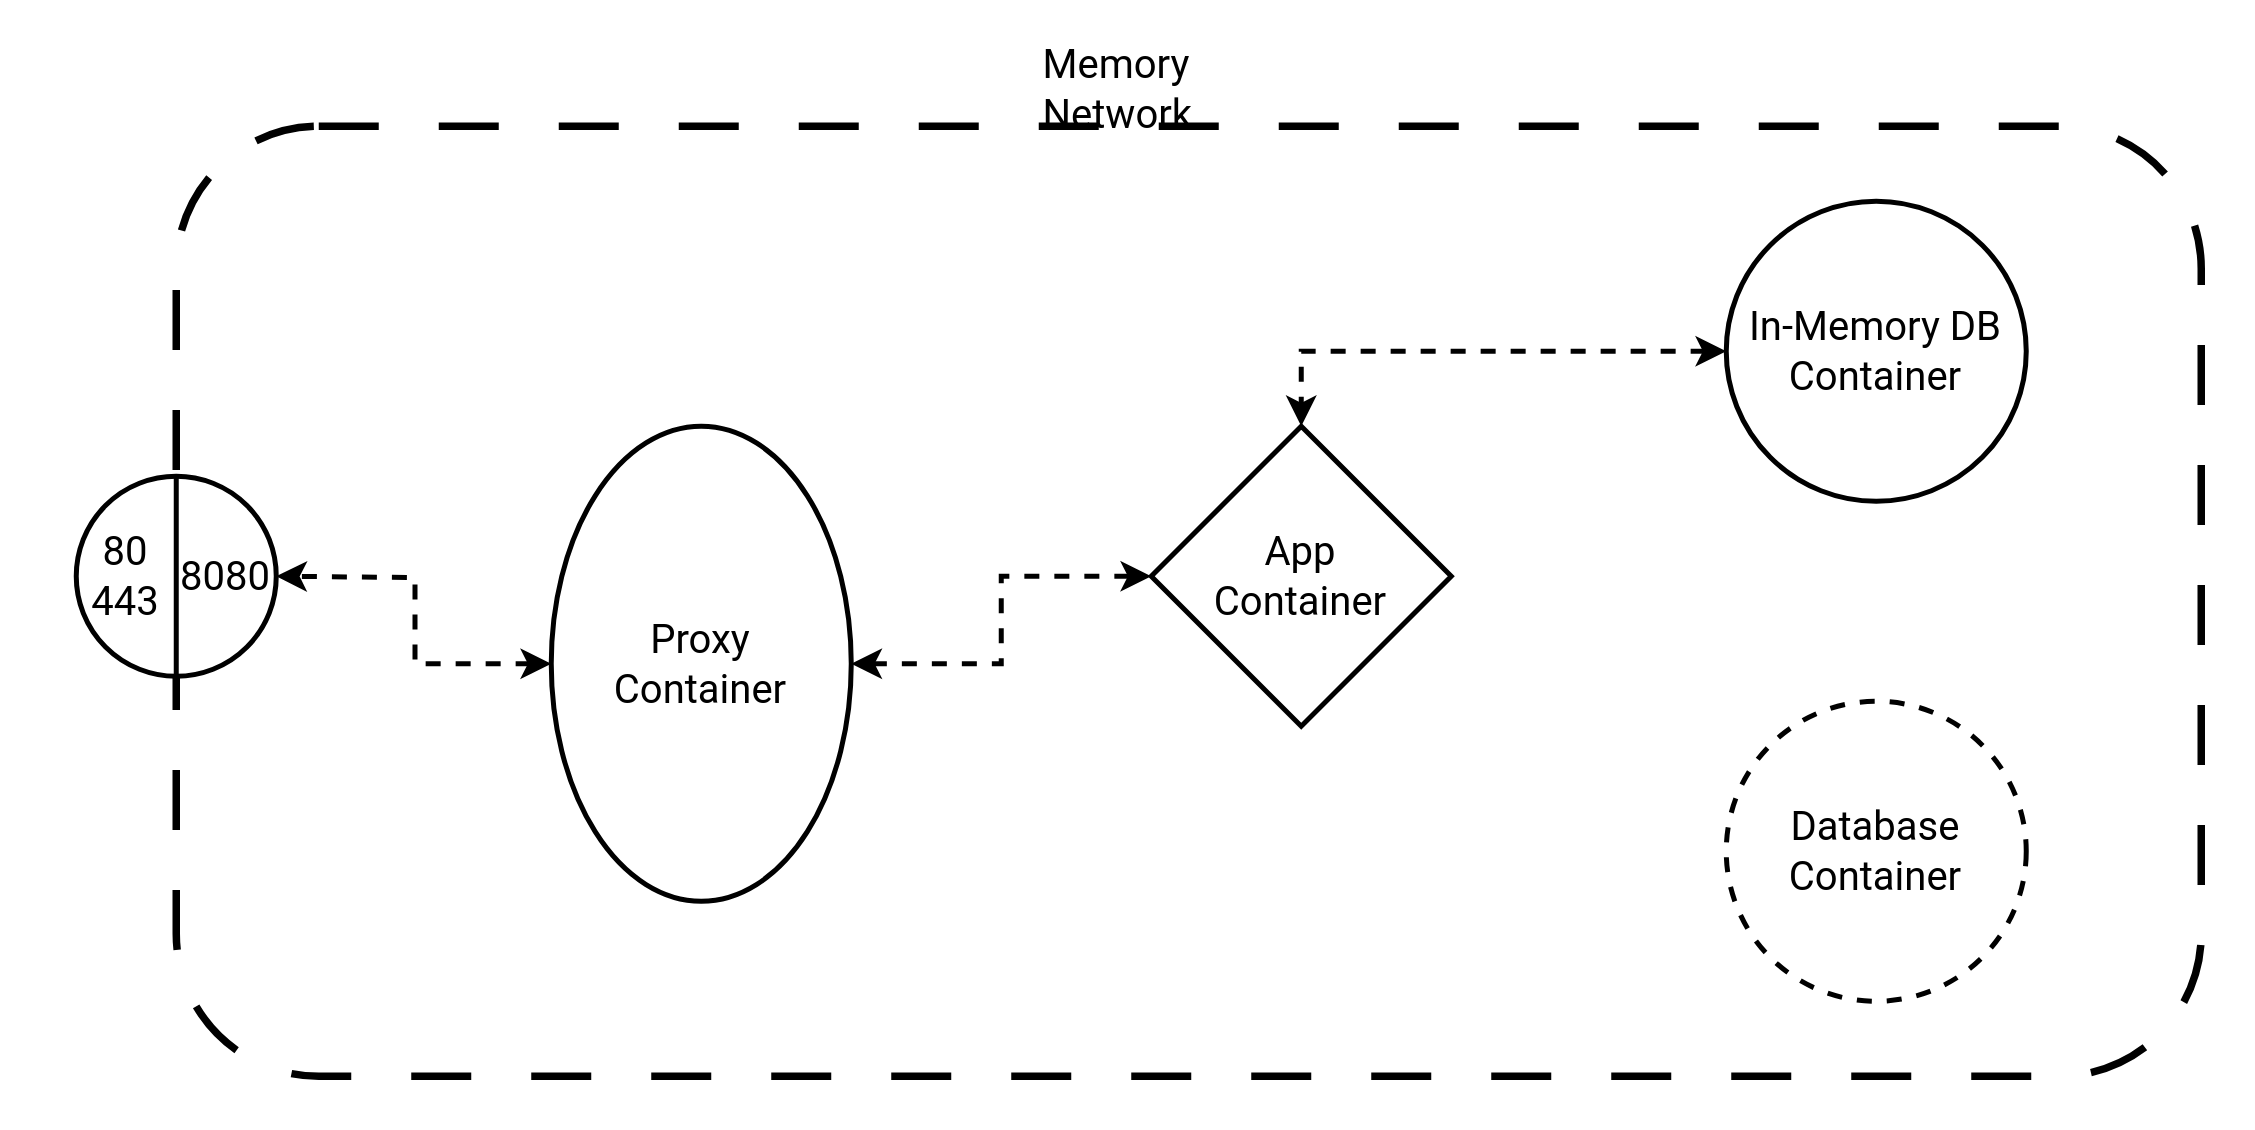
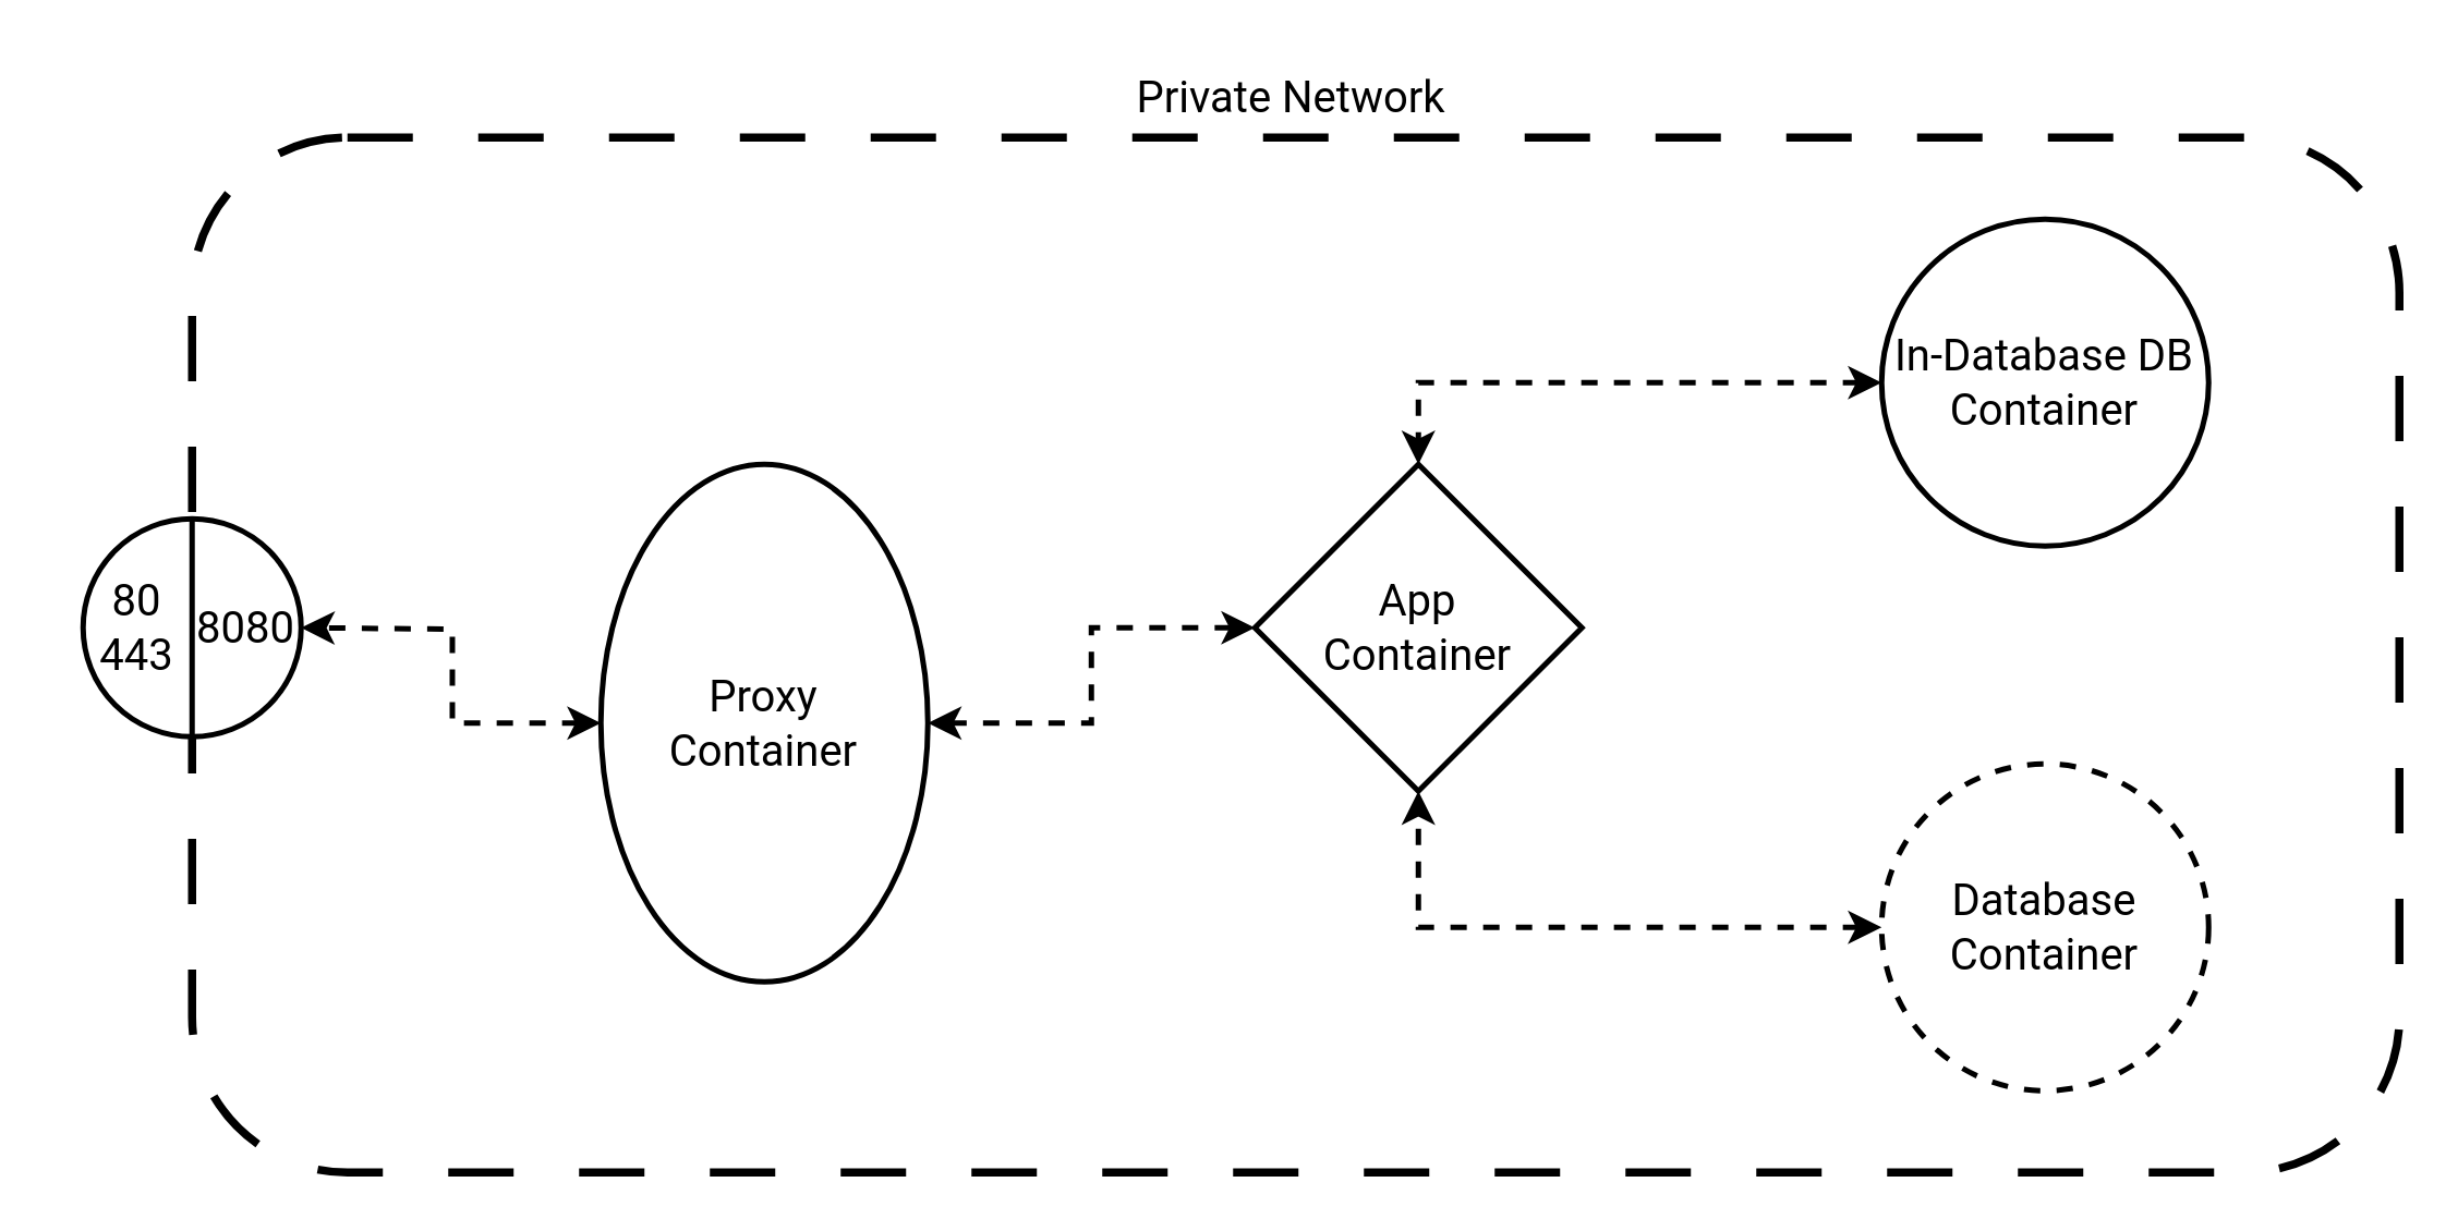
- <mxCell id="15" value="&lt;font&gt;Memory Network&lt;/font&gt;" style="text;html=1;align=left;verticalAlign=middle;whiteSpace=wrap;rounded=0;fontFamily=Roboto;fontSource=https%3A%2F%2Ffonts.googleapis.com%2Fcss2%3Ffamily%3DRoboto;fontSize=16;" vertex="1" parent="1"><mxGeometry x="415" y="20" width="120" height="30" as="geometry" /></mxCell>
+ <mxCell id="15" value="&lt;font&gt;Private Network&lt;/font&gt;" style="text;html=1;align=left;verticalAlign=middle;whiteSpace=wrap;rounded=0;fontFamily=Roboto;fontSource=https%3A%2F%2Ffonts.googleapis.com%2Fcss2%3Ffamily%3DRoboto;fontSize=16;" vertex="1" parent="1"><mxGeometry x="415" y="20" width="120" height="30" as="geometry" /></mxCell>
- <mxCell id="10" value="&lt;span style=&quot;font-size: medium;&quot;&gt;In-Memory DB&lt;/span&gt;&lt;br&gt;&lt;div&gt;&lt;div&gt;&lt;font style=&quot;font-size: 16px;&quot;&gt;Container&lt;/font&gt;&lt;/div&gt;&lt;/div&gt;" style="ellipse;whiteSpace=wrap;html=1;aspect=fixed;fillColor=none;fontFamily=Roboto;fontSource=https%3A%2F%2Ffonts.googleapis.com%2Fcss2%3Ffamily%3DRoboto;strokeWidth=2;" vertex="1" parent="1"><mxGeometry x="690" y="80" width="120" height="120" as="geometry" /></mxCell>
+ <mxCell id="10" value="&lt;span style=&quot;font-size: medium;&quot;&gt;In-Database DB&lt;/span&gt;&lt;br&gt;&lt;div&gt;&lt;div&gt;&lt;font style=&quot;font-size: 16px;&quot;&gt;Container&lt;/font&gt;&lt;/div&gt;&lt;/div&gt;" style="ellipse;whiteSpace=wrap;html=1;aspect=fixed;fillColor=none;fontFamily=Roboto;fontSource=https%3A%2F%2Ffonts.googleapis.com%2Fcss2%3Ffamily%3DRoboto;strokeWidth=2;" vertex="1" parent="1"><mxGeometry x="690" y="80" width="120" height="120" as="geometry" /></mxCell>
+ <mxCell id="7" style="edgeStyle=orthogonalEdgeStyle;rounded=0;orthogonalLoop=1;jettySize=auto;html=1;exitX=0;exitY=0.5;exitDx=0;exitDy=0;entryX=0.5;entryY=1;entryDx=0;entryDy=0;startArrow=classic;startFill=1;strokeWidth=2;dashed=1;" edge="1" parent="1" source="8" target="6"><mxGeometry relative="1" as="geometry" /></mxCell>
